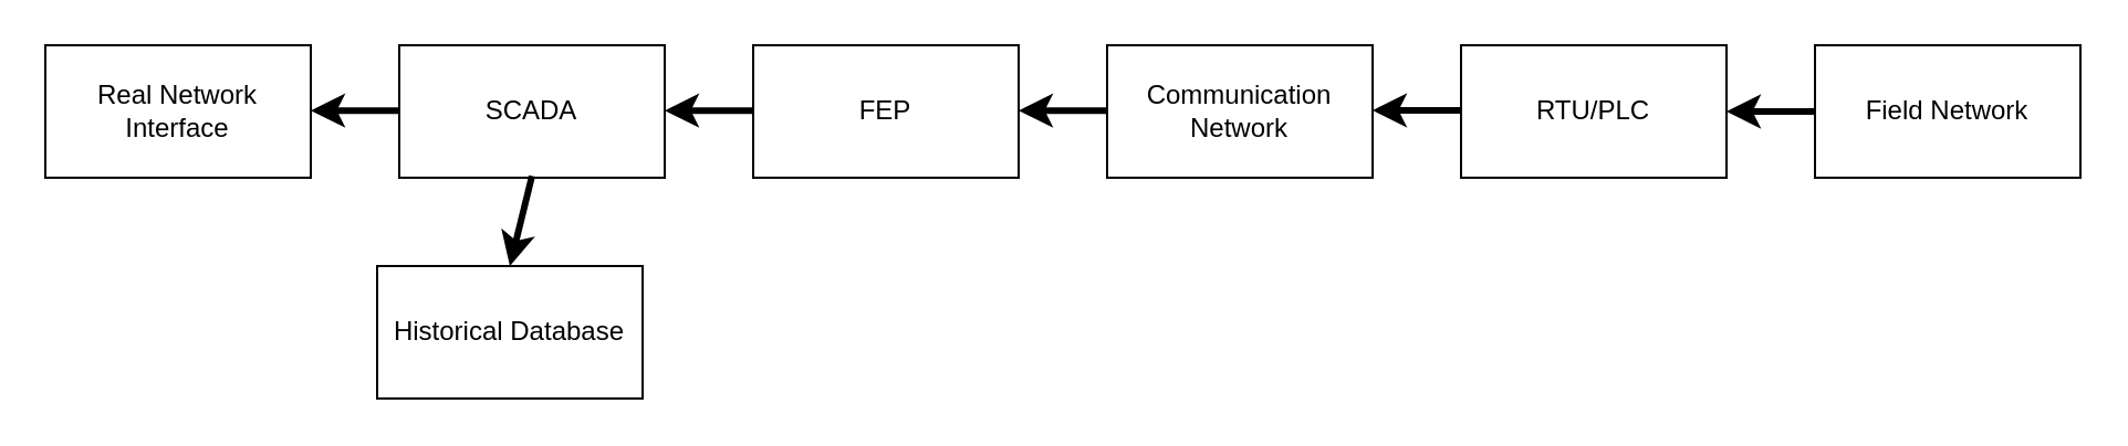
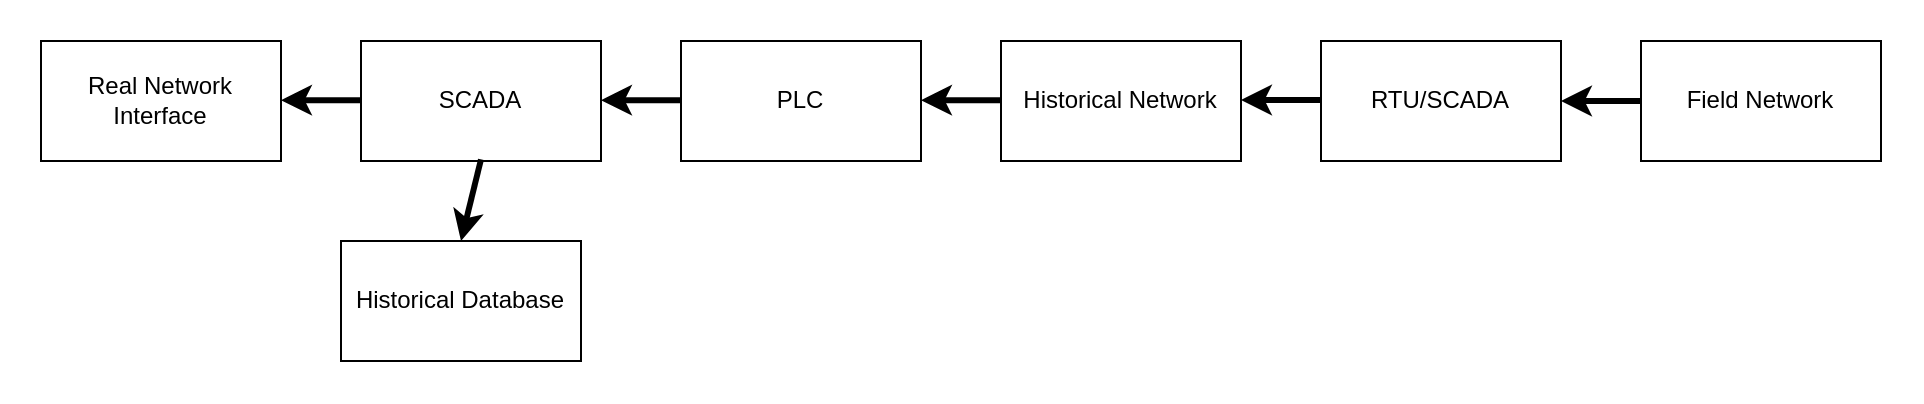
- <mxCell id="5" value="FEP" style="text;html=1;strokeColor=default;fillColor=default;align=center;verticalAlign=middle;whiteSpace=wrap;rounded=0;" vertex="1" parent="1"><mxGeometry x="340" y="20" width="120" height="60" as="geometry" /></mxCell>
+ <mxCell id="5" value="PLC" style="text;html=1;strokeColor=default;fillColor=default;align=center;verticalAlign=middle;whiteSpace=wrap;rounded=0;" vertex="1" parent="1"><mxGeometry x="340" y="20" width="120" height="60" as="geometry" /></mxCell>
- <mxCell id="6" value="Communication Network" style="text;html=1;strokeColor=default;fillColor=default;align=center;verticalAlign=middle;whiteSpace=wrap;rounded=0;" vertex="1" parent="1"><mxGeometry x="500" y="20" width="120" height="60" as="geometry" /></mxCell>
+ <mxCell id="6" value="Historical Network" style="text;html=1;strokeColor=default;fillColor=default;align=center;verticalAlign=middle;whiteSpace=wrap;rounded=0;" vertex="1" parent="1"><mxGeometry x="500" y="20" width="120" height="60" as="geometry" /></mxCell>
- <mxCell id="7" value="RTU/PLC" style="text;html=1;strokeColor=default;fillColor=default;align=center;verticalAlign=middle;whiteSpace=wrap;rounded=0;" vertex="1" parent="1"><mxGeometry x="660" y="20" width="120" height="60" as="geometry" /></mxCell>
+ <mxCell id="7" value="RTU/SCADA" style="text;html=1;strokeColor=default;fillColor=default;align=center;verticalAlign=middle;whiteSpace=wrap;rounded=0;" vertex="1" parent="1"><mxGeometry x="660" y="20" width="120" height="60" as="geometry" /></mxCell>
